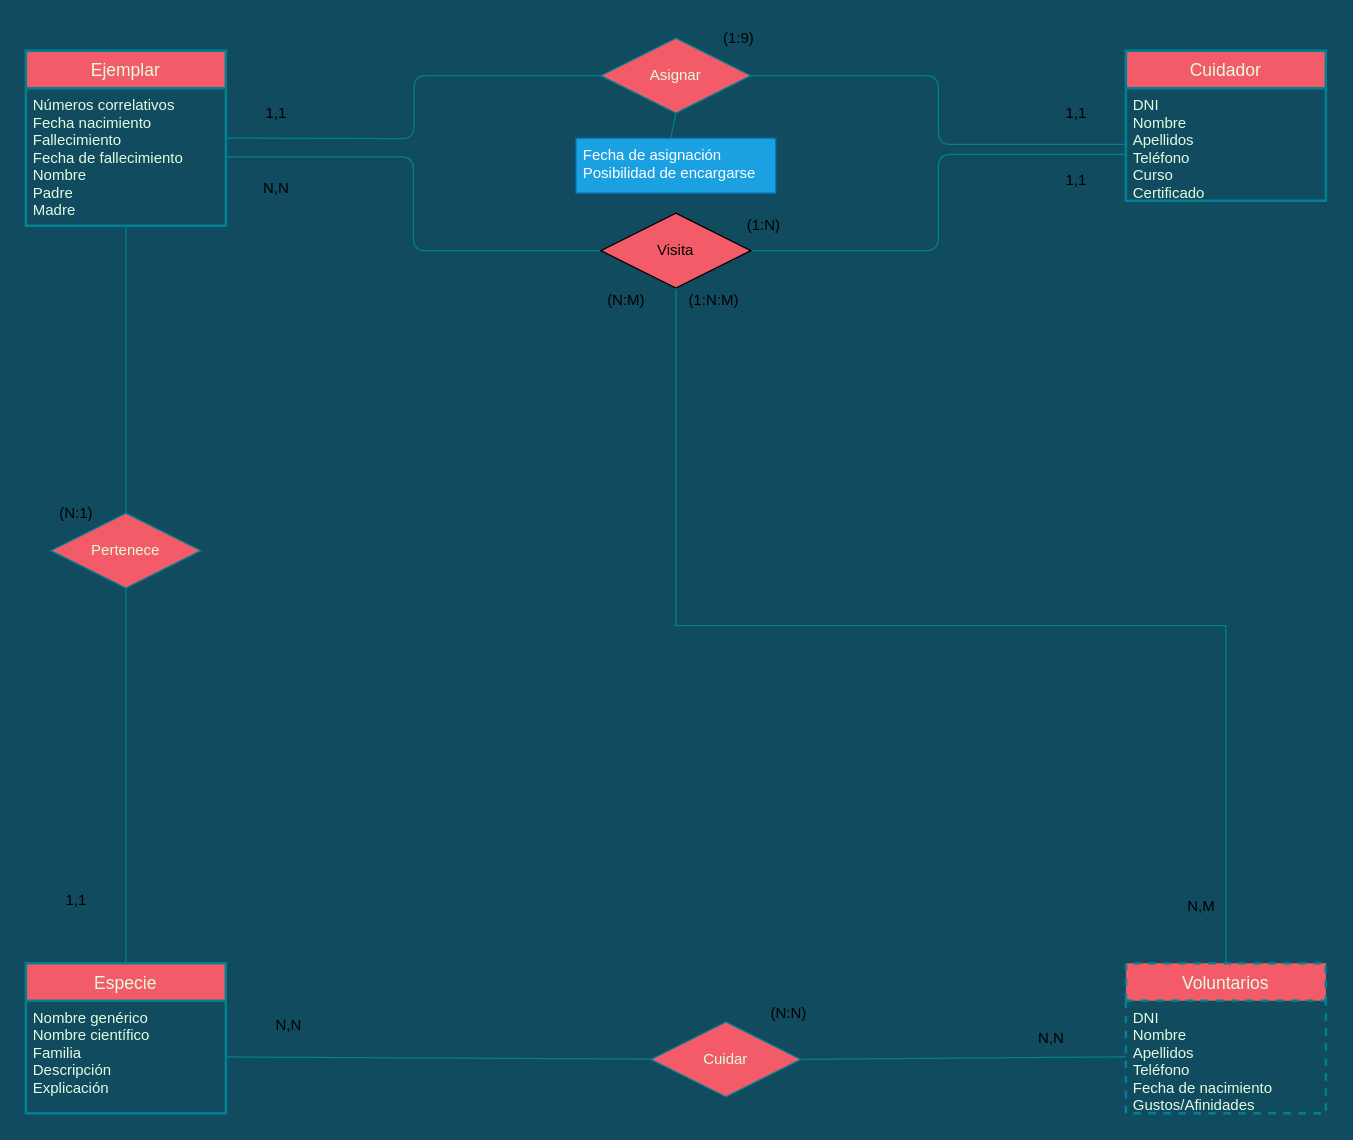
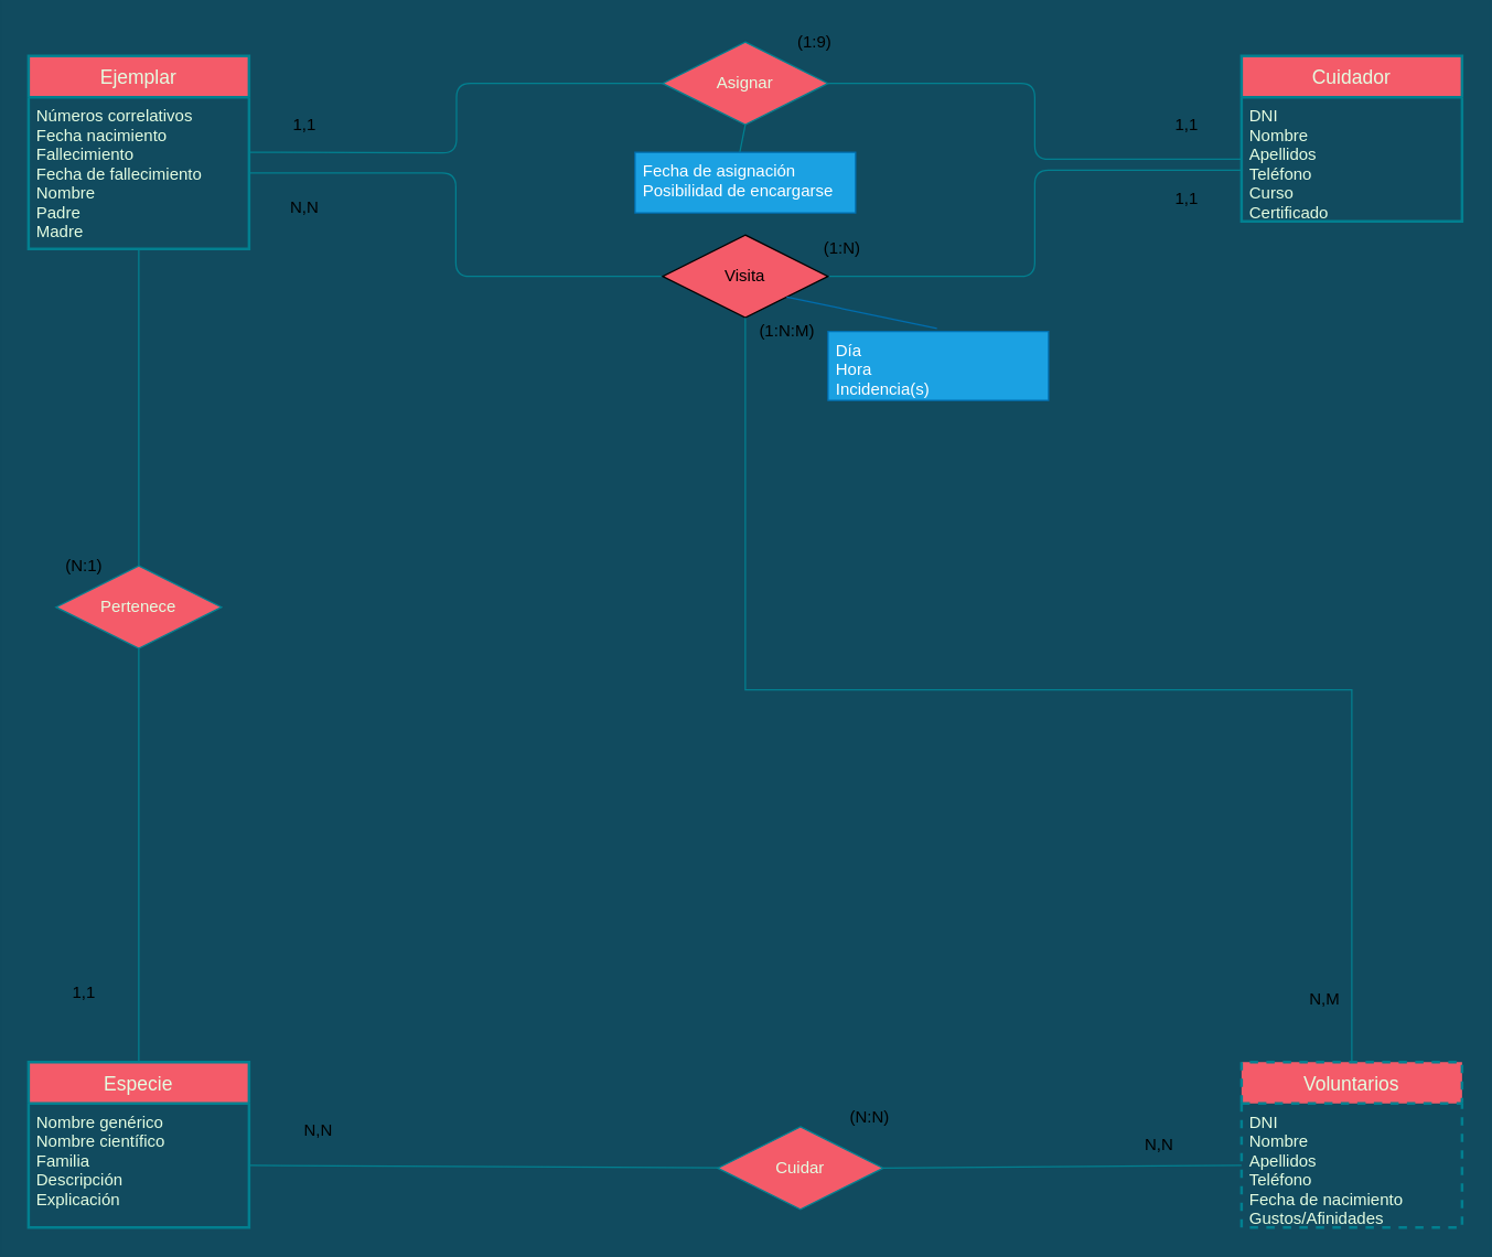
+ <mxCell id="26" value="" style="endArrow=none;html=1;rounded=0;entryX=0.494;entryY=-0.023;entryDx=0;entryDy=0;entryPerimeter=0;exitX=1;exitY=1;exitDx=0;exitDy=0;fillColor=#1ba1e2;strokeColor=#006EAF;" edge="1" parent="1" source="22" target="24"><mxGeometry relative="1" as="geometry"><mxPoint x="800" y="230" as="sourcePoint" /><mxPoint x="796" y="250" as="targetPoint" /></mxGeometry></mxCell>
- <mxCell id="38" value="(N:M)" style="text;html=1;align=center;verticalAlign=middle;resizable=0;points=[];autosize=1;strokeColor=none;" vertex="1" parent="1"><mxGeometry x="475" y="230" width="50" height="20" as="geometry" /></mxCell>
+ <mxCell id="24" value="Día&#10;Hora&#10;Incidencia(s)" style="text;strokeColor=#006EAF;fillColor=#1ba1e2;spacingLeft=4;spacingRight=4;overflow=hidden;rotatable=0;points=[[0,0.5],[1,0.5]];portConstraint=eastwest;fontSize=12;perimeterSpacing=1;fontColor=#ffffff;" vertex="1" parent="1"><mxGeometry x="600" y="240" width="160" height="50" as="geometry" /></mxCell>
